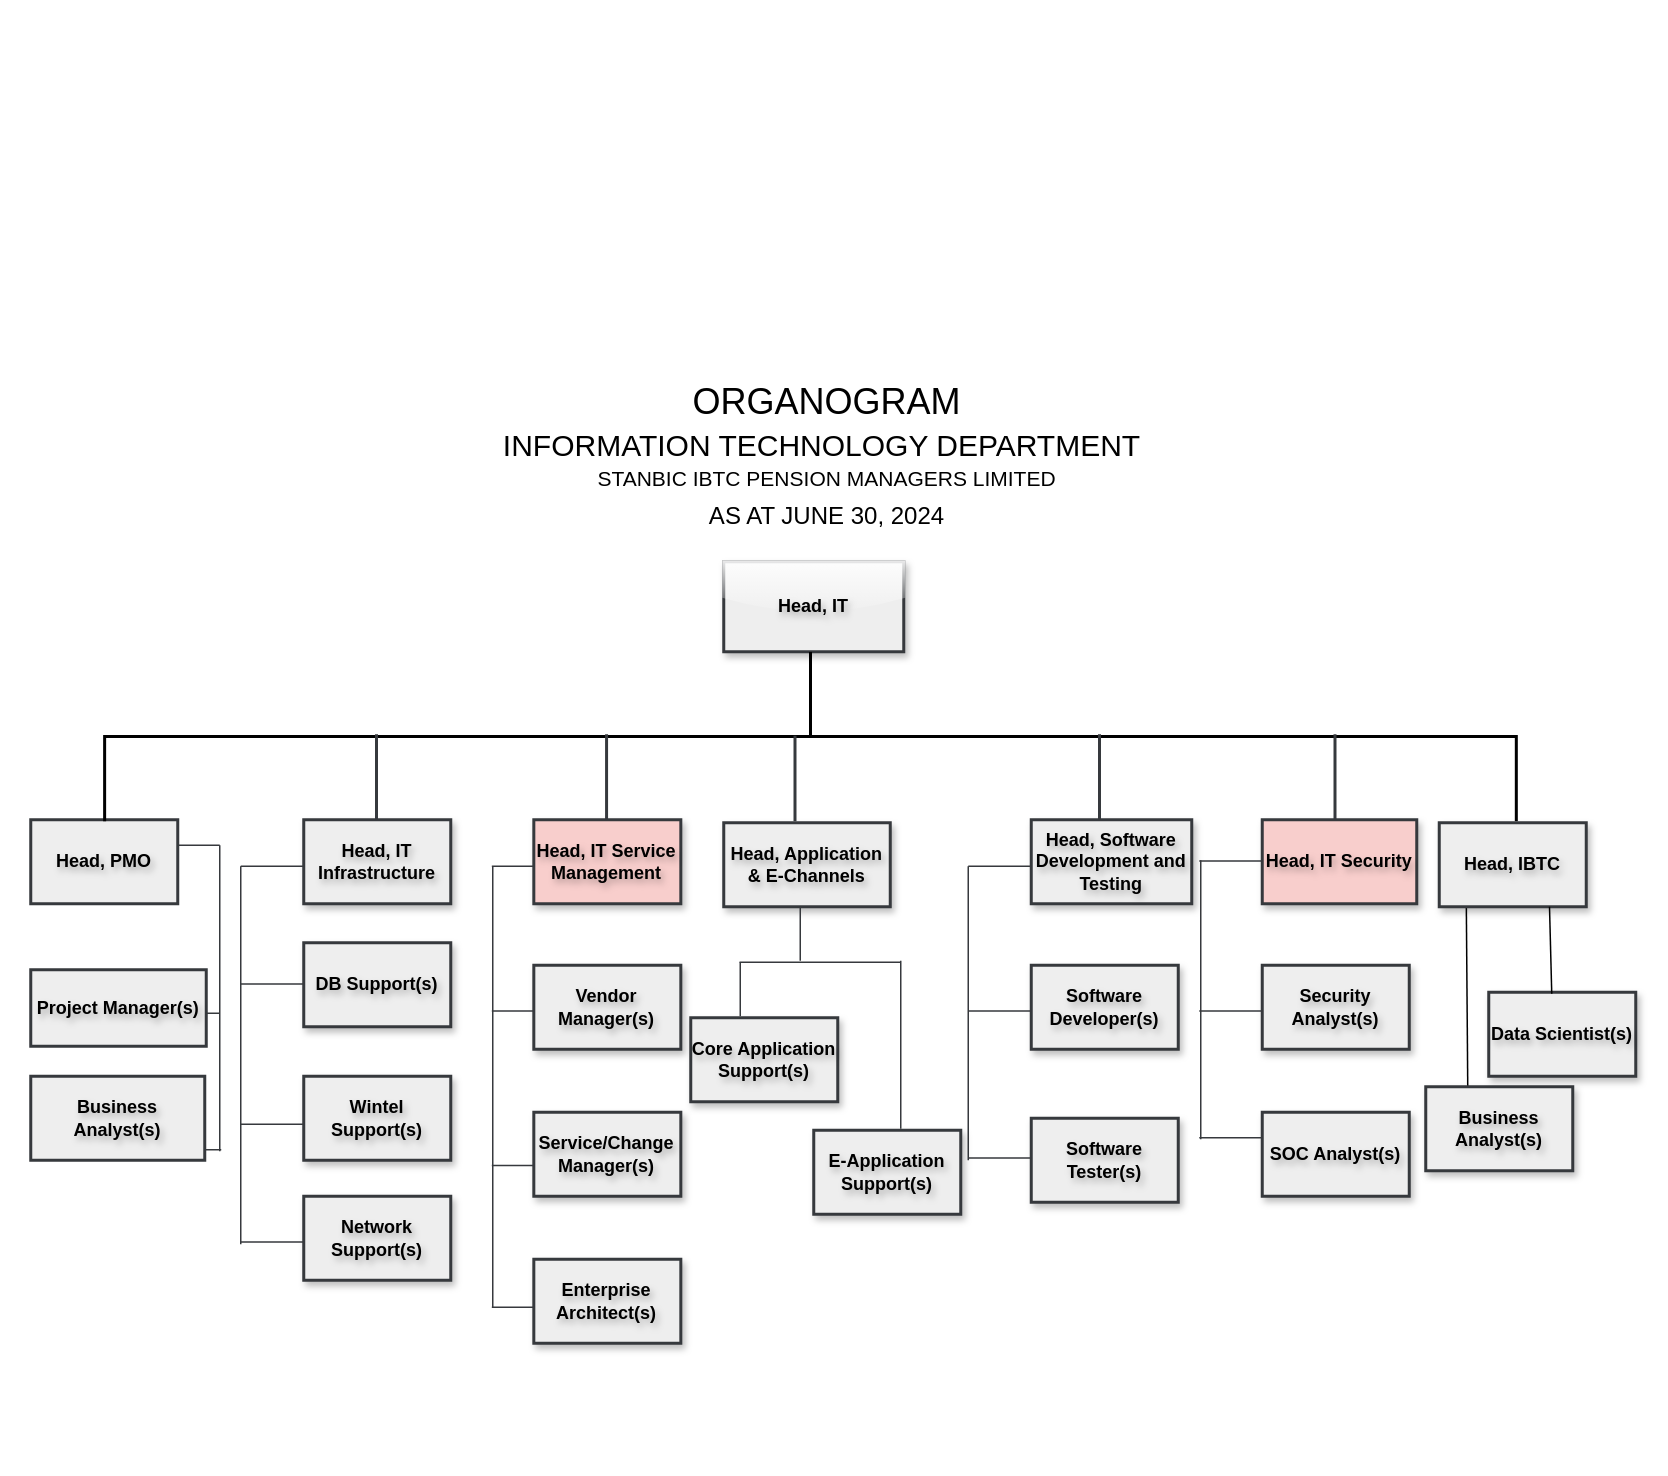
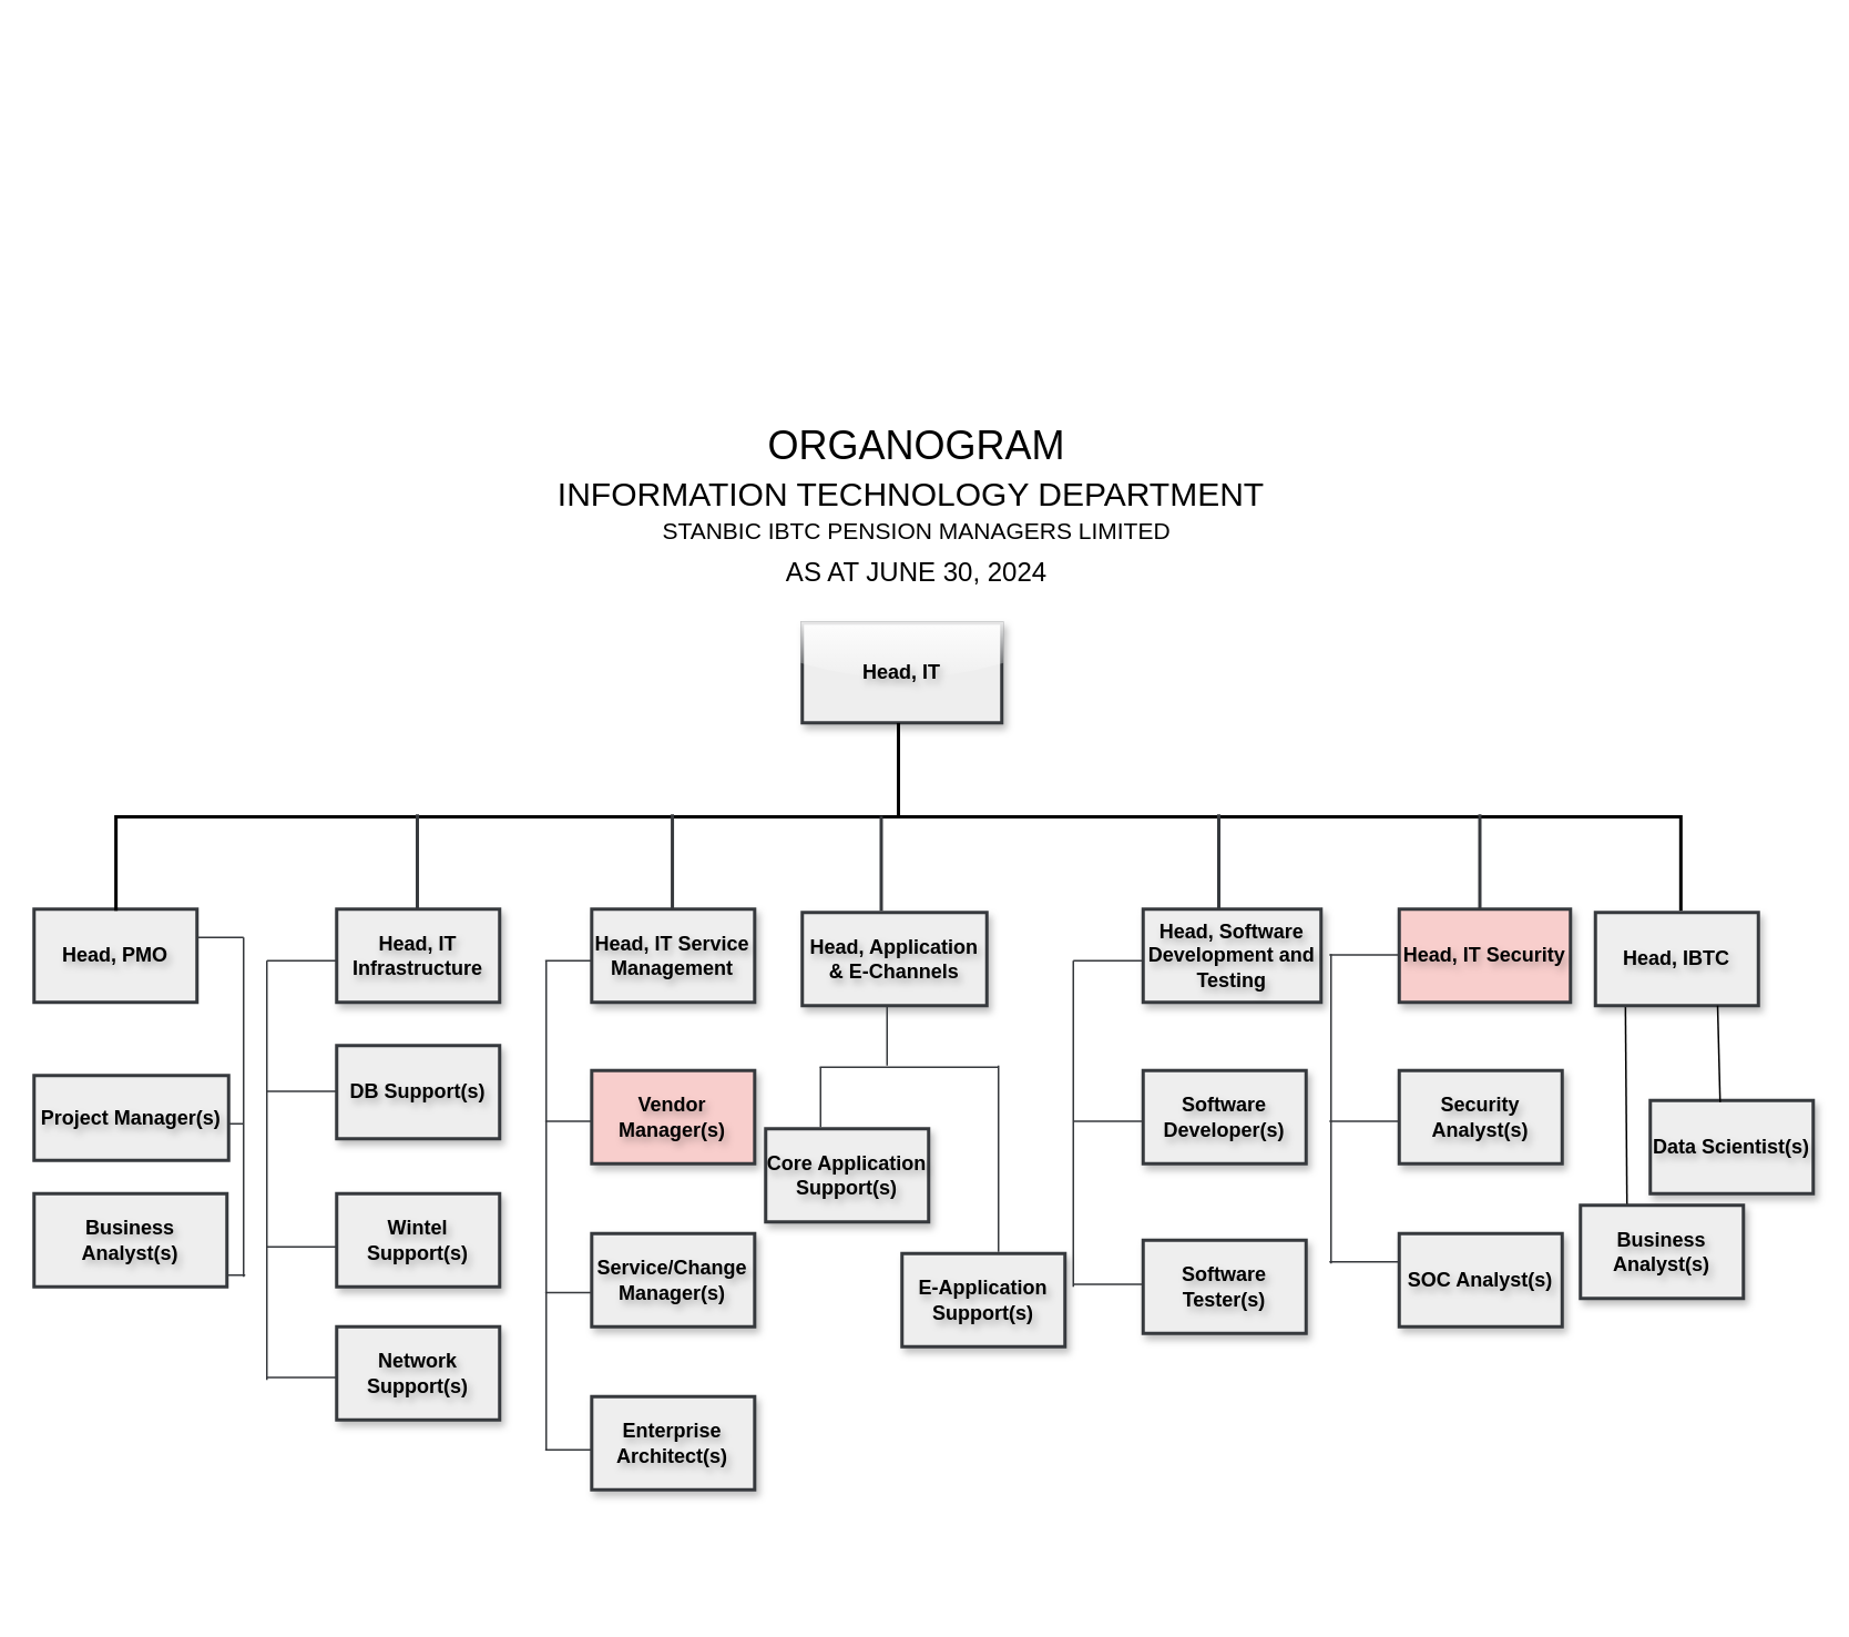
- <mxCell id="7" value="&lt;b&gt;Head, IT Service Management&lt;/b&gt;" style="rounded=0;whiteSpace=wrap;html=1;strokeWidth=2;perimeterSpacing=0;glass=0;shadow=1;fontStyle=0;textShadow=1;fillColor=#f8cecc;strokeColor=#36393d;" parent="1" vertex="1"><mxGeometry x="355.38" y="546" width="98" height="56" as="geometry" /></mxCell>
+ <mxCell id="7" value="&lt;b&gt;Head, IT Service Management&lt;/b&gt;" style="rounded=0;whiteSpace=wrap;html=1;strokeWidth=2;perimeterSpacing=0;glass=0;shadow=1;fontStyle=0;textShadow=1;fillColor=#eeeeee;strokeColor=#36393d;" parent="1" vertex="1"><mxGeometry x="355.38" y="546" width="98" height="56" as="geometry" /></mxCell>
- <mxCell id="14" value="&lt;b&gt;Vendor Manager(s)&lt;/b&gt;" style="rounded=0;whiteSpace=wrap;html=1;strokeWidth=2;perimeterSpacing=0;glass=0;shadow=1;fontStyle=0;textShadow=1;fillColor=#eeeeee;strokeColor=#36393d;" parent="1" vertex="1"><mxGeometry x="355.38" y="643" width="98" height="56" as="geometry" /></mxCell>
+ <mxCell id="14" value="&lt;b&gt;Vendor Manager(s)&lt;/b&gt;" style="rounded=0;whiteSpace=wrap;html=1;strokeWidth=2;perimeterSpacing=0;glass=0;shadow=1;fontStyle=0;textShadow=1;fillColor=#f8cecc;strokeColor=#36393d;" parent="1" vertex="1"><mxGeometry x="355.38" y="643" width="98" height="56" as="geometry" /></mxCell>
